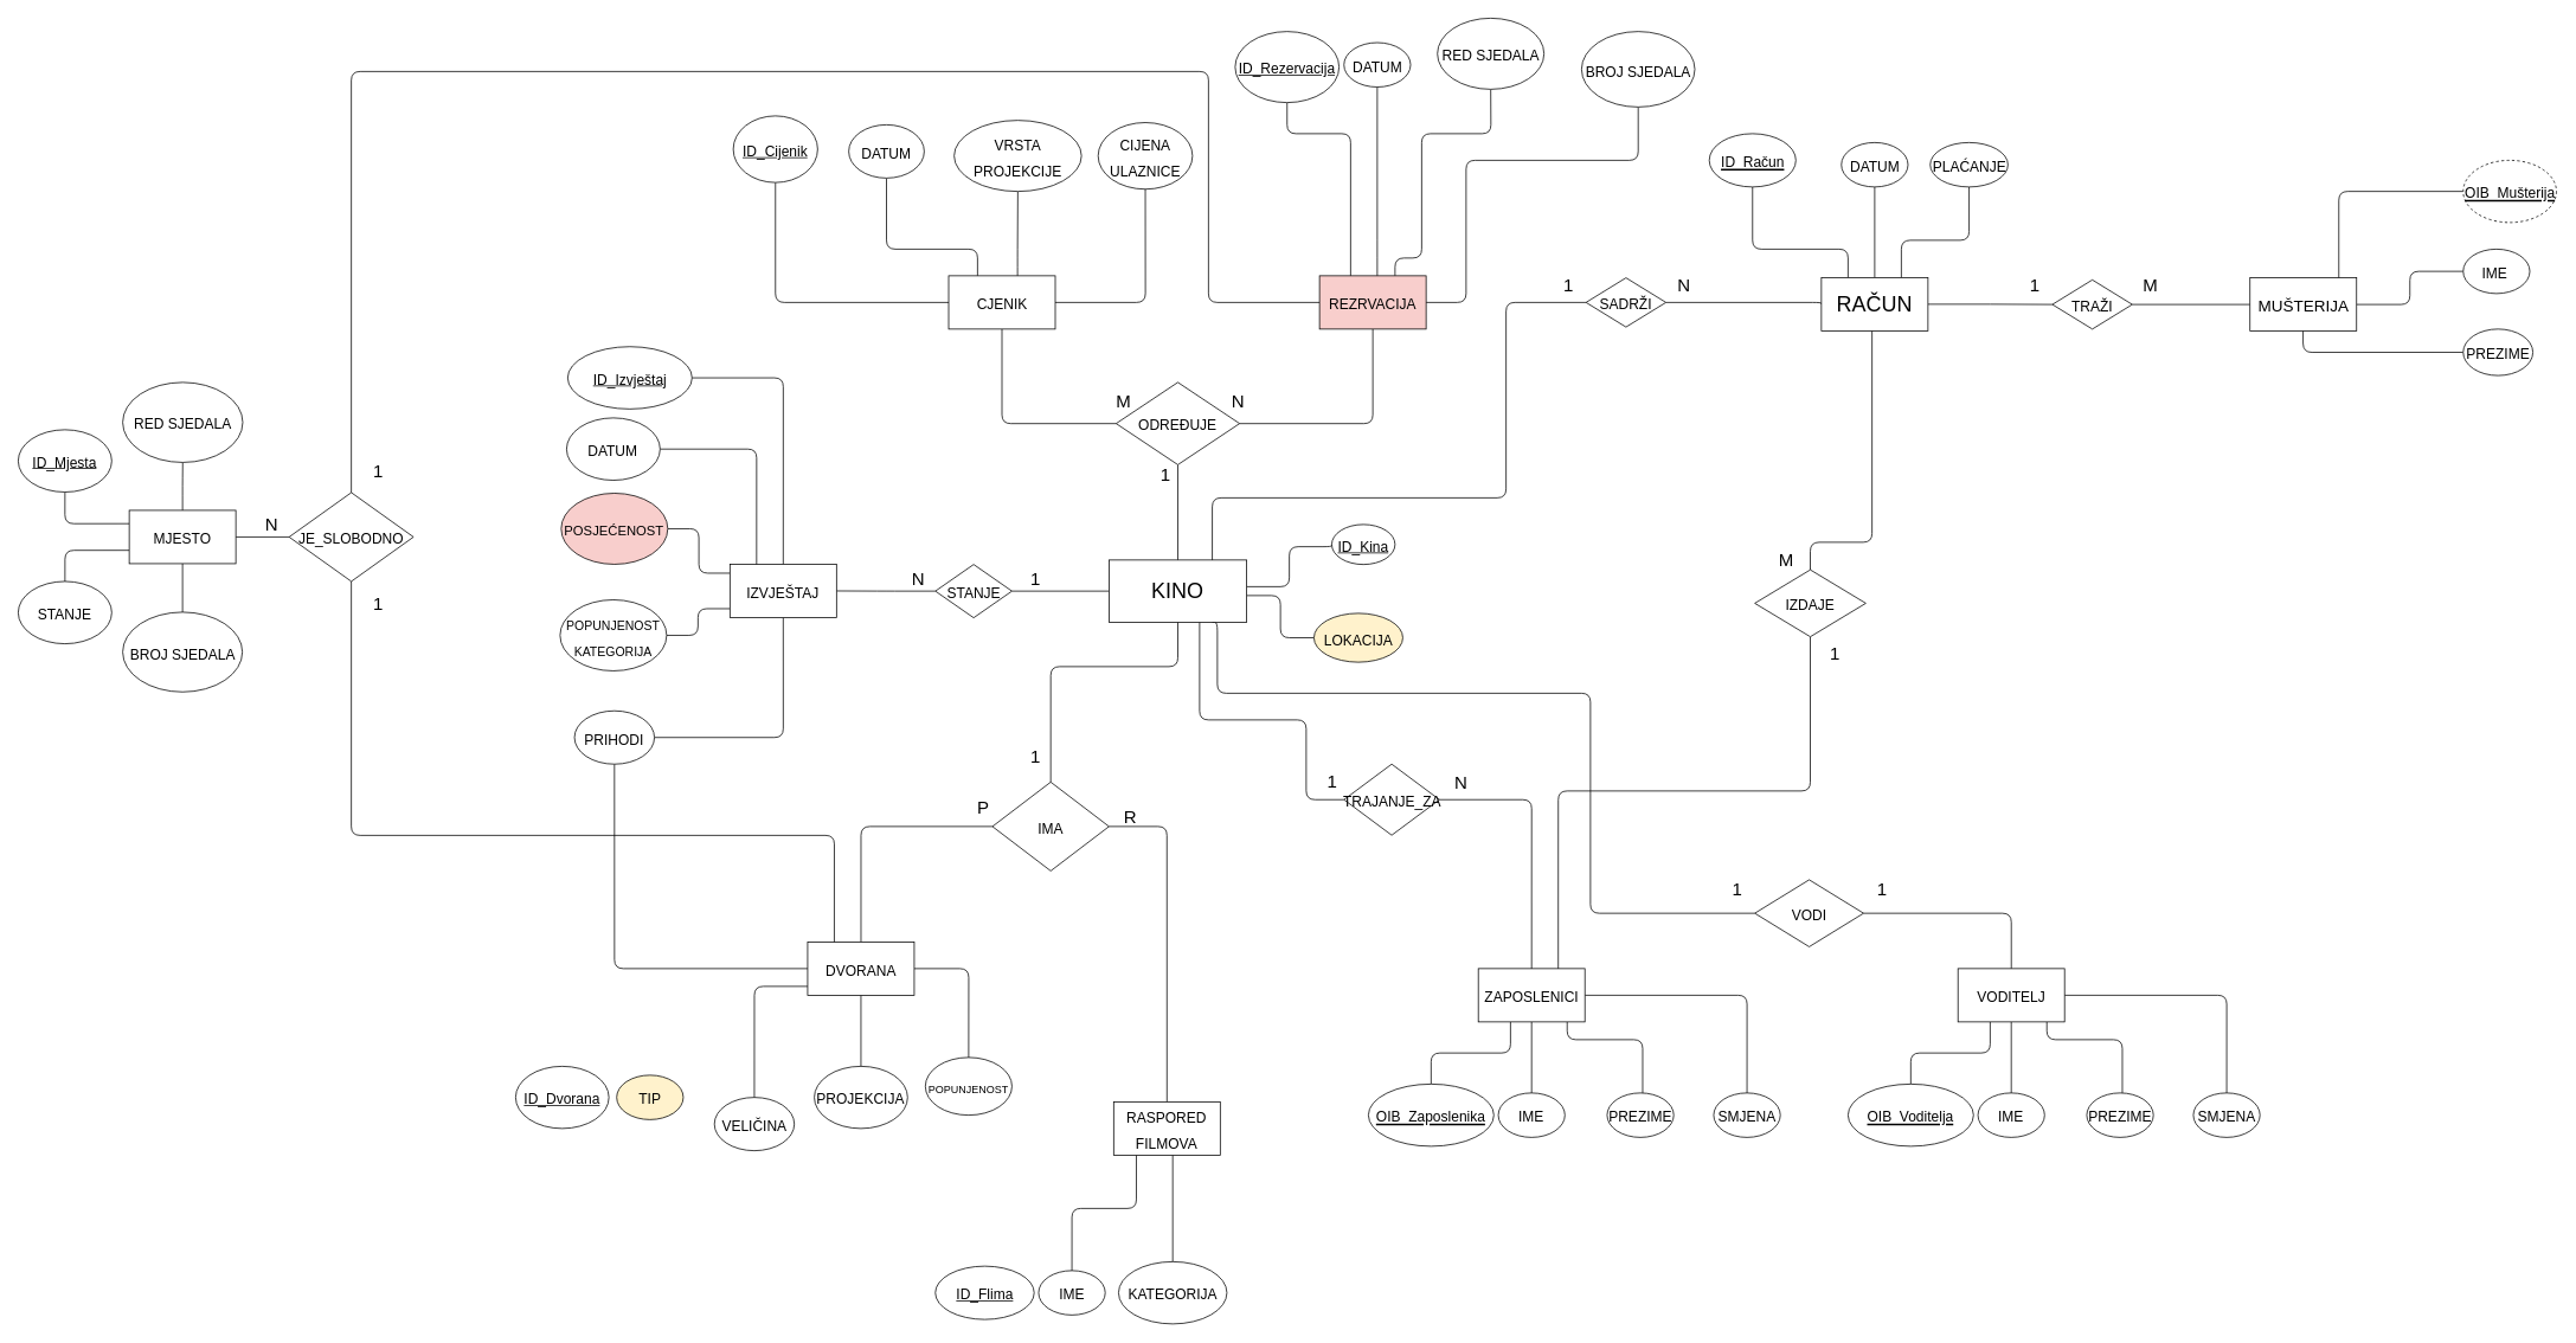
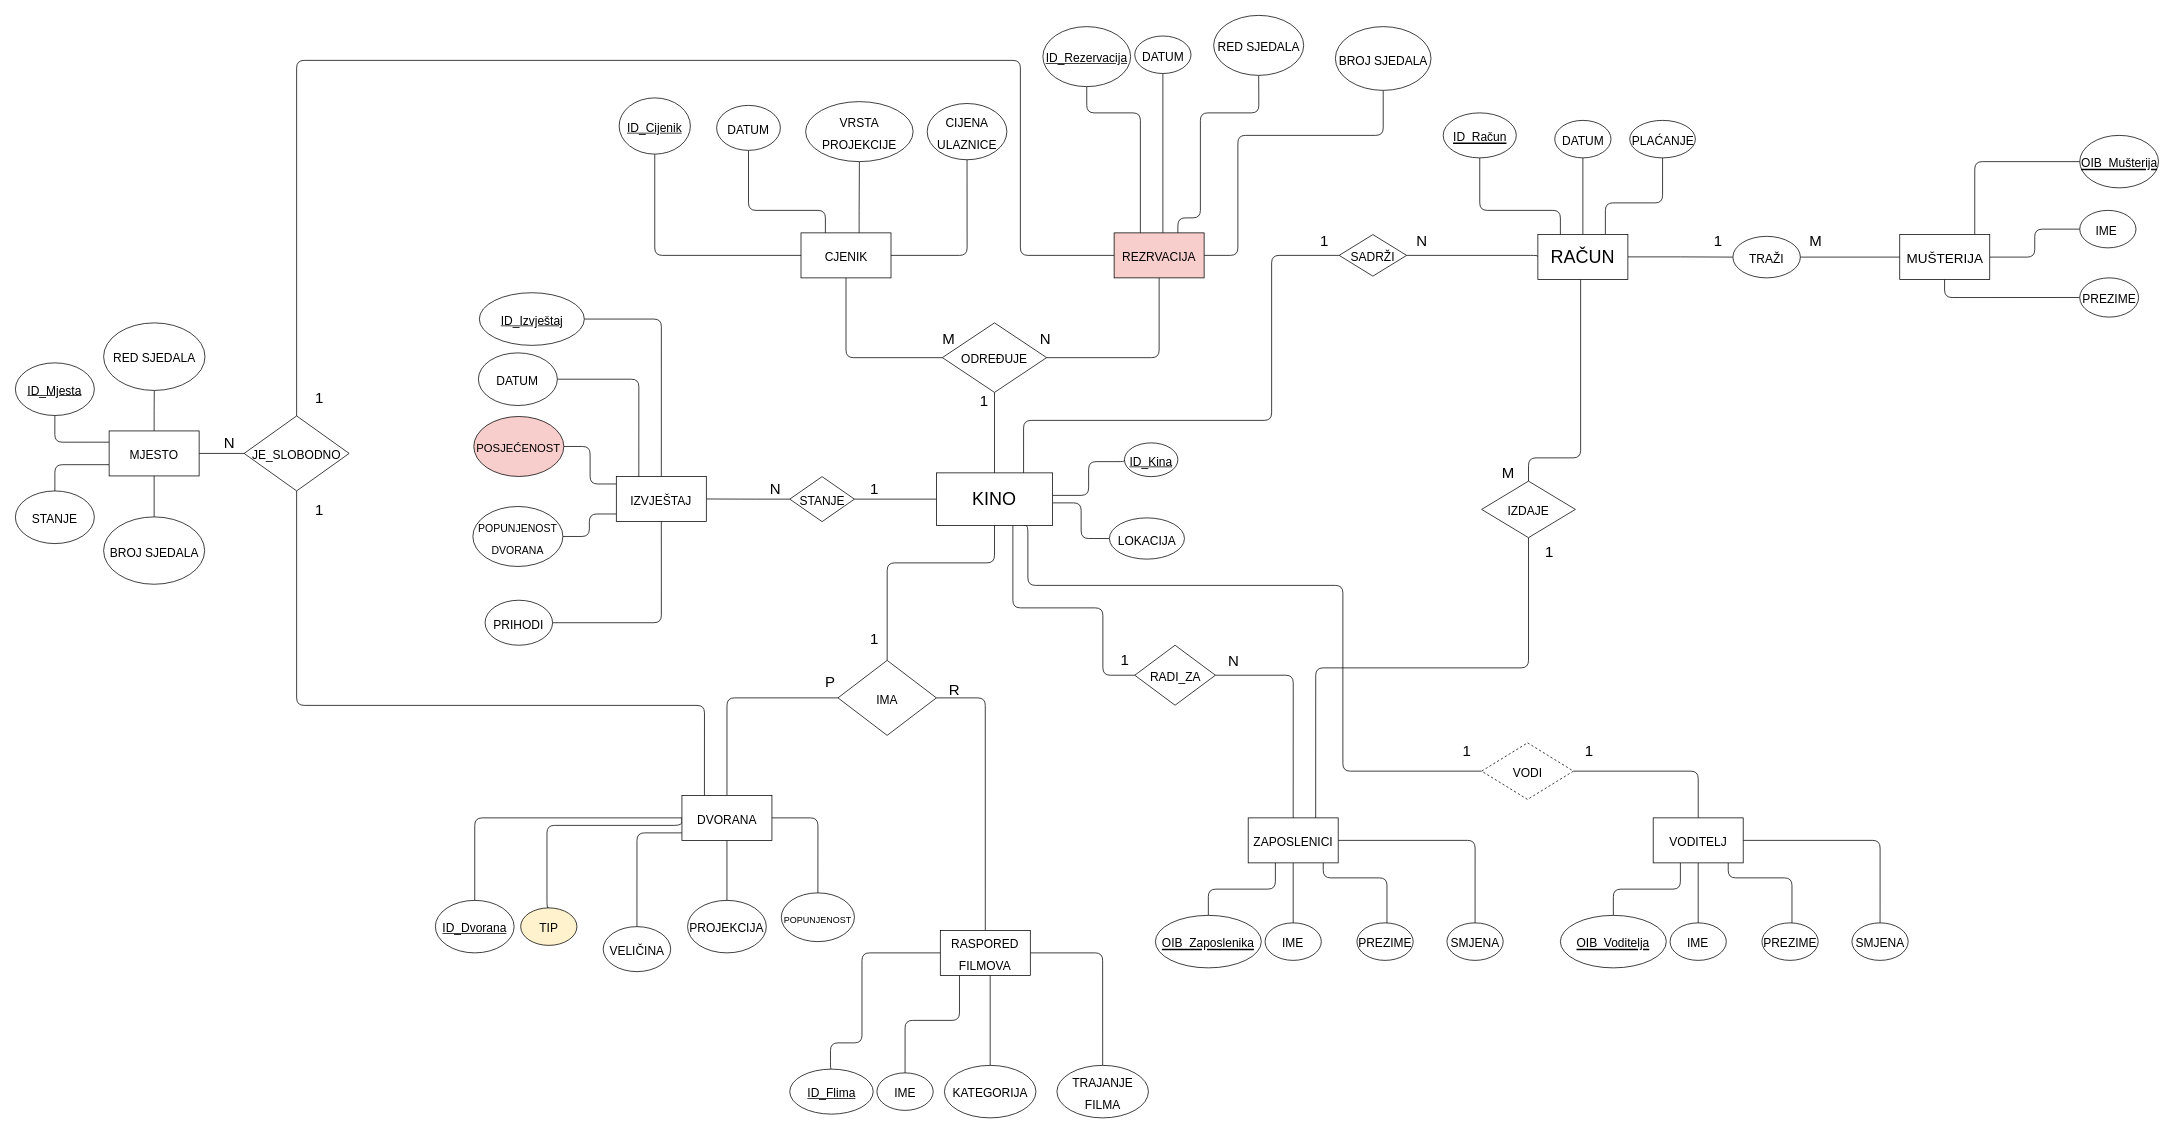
- <mxCell id="89" value="&lt;u&gt;&lt;font style=&quot;font-size: 16px;&quot;&gt;OIB_Mušterija&lt;/font&gt;&lt;/u&gt;" style="ellipse;whiteSpace=wrap;html=1;fontSize=24;dashed=1;" parent="1" vertex="1"><mxGeometry x="2772.5" y="180" width="105" height="70" as="geometry" /></mxCell>
+ <mxCell id="89" value="&lt;u&gt;&lt;font style=&quot;font-size: 16px;&quot;&gt;OIB_Mušterija&lt;/font&gt;&lt;/u&gt;" style="ellipse;whiteSpace=wrap;html=1;fontSize=24;" parent="1" vertex="1"><mxGeometry x="2772.5" y="180" width="105" height="70" as="geometry" /></mxCell>
- <mxCell id="84" value="&lt;font style=&quot;font-size: 16px;&quot;&gt;TRAŽI&lt;/font&gt;" style="rhombus;whiteSpace=wrap;html=1;fontSize=24;" parent="1" vertex="1"><mxGeometry x="2310" y="314.62" width="90" height="55.38" as="geometry" /></mxCell>
+ <mxCell id="84" value="&lt;font style=&quot;font-size: 16px;&quot;&gt;TRAŽI&lt;/font&gt;" style="ellipse;whiteSpace=wrap;html=1;fontSize=24;" parent="1" vertex="1"><mxGeometry x="2310" y="314.62" width="90" height="55.38" as="geometry" /></mxCell>
- <mxCell id="111" value="&lt;font style=&quot;font-size: 14px;&quot;&gt;POPUNJENOST KATEGORIJA&lt;/font&gt;" style="ellipse;whiteSpace=wrap;html=1;fontSize=24;" parent="1" vertex="1"><mxGeometry x="630" y="674.81" width="120" height="80" as="geometry" /></mxCell>
+ <mxCell id="111" value="&lt;font style=&quot;font-size: 14px;&quot;&gt;POPUNJENOST DVORANA&lt;/font&gt;" style="ellipse;whiteSpace=wrap;html=1;fontSize=24;" parent="1" vertex="1"><mxGeometry x="630" y="674.81" width="120" height="80" as="geometry" /></mxCell>
- <mxCell id="94" value="&lt;font style=&quot;font-size: 16px;&quot;&gt;LOKACIJA&lt;/font&gt;" style="ellipse;whiteSpace=wrap;html=1;fontSize=24;fillColor=#fff2cc;" parent="1" vertex="1"><mxGeometry x="1478.75" y="690" width="100" height="55" as="geometry" /></mxCell>
+ <mxCell id="94" value="&lt;font style=&quot;font-size: 16px;&quot;&gt;LOKACIJA&lt;/font&gt;" style="ellipse;whiteSpace=wrap;html=1;fontSize=24;" parent="1" vertex="1"><mxGeometry x="1478.75" y="690" width="100" height="55" as="geometry" /></mxCell>
- <mxCell id="97" value="&lt;font style=&quot;font-size: 16px;&quot;&gt;TRAJANJE_ZA&lt;/font&gt;" style="rhombus;whiteSpace=wrap;html=1;fontSize=24;" parent="1" vertex="1"><mxGeometry x="1512.5" y="859.81" width="107.5" height="80" as="geometry" /></mxCell>
+ <mxCell id="97" value="&lt;font style=&quot;font-size: 16px;&quot;&gt;RADI_ZA&lt;/font&gt;" style="rhombus;whiteSpace=wrap;html=1;fontSize=24;" parent="1" vertex="1"><mxGeometry x="1512.5" y="859.81" width="107.5" height="80" as="geometry" /></mxCell>
- <mxCell id="20" style="edgeStyle=orthogonalEdgeStyle;orthogonalLoop=1;jettySize=auto;html=1;fontSize=24;strokeColor=default;rounded=1;endArrow=none;endFill=0;" parent="1" source="25" target="112" edge="1"><mxGeometry relative="1" as="geometry" /></mxCell>
+ <mxCell id="20" style="edgeStyle=orthogonalEdgeStyle;orthogonalLoop=1;jettySize=auto;html=1;entryX=0.5;entryY=0;entryDx=0;entryDy=0;fontSize=24;strokeColor=default;rounded=1;endArrow=none;endFill=0;" parent="1" source="25" target="31" edge="1"><mxGeometry relative="1" as="geometry" /></mxCell>
- <mxCell id="123" value="&lt;font style=&quot;font-size: 16px;&quot;&gt;VODI&lt;/font&gt;" style="rhombus;whiteSpace=wrap;html=1;fontSize=24;" parent="1" vertex="1"><mxGeometry x="1975" y="990" width="122.5" height="75.38" as="geometry" /></mxCell>
+ <mxCell id="123" value="&lt;font style=&quot;font-size: 16px;&quot;&gt;VODI&lt;/font&gt;" style="rhombus;whiteSpace=wrap;html=1;fontSize=24;dashed=1;" parent="1" vertex="1"><mxGeometry x="1975" y="990" width="122.5" height="75.38" as="geometry" /></mxCell>
+ <mxCell id="21" style="edgeStyle=orthogonalEdgeStyle;rounded=1;orthogonalLoop=1;jettySize=auto;html=1;entryX=0.5;entryY=0;entryDx=0;entryDy=0;endArrow=none;endFill=0;exitX=0;exitY=0.5;exitDx=0;exitDy=0;" parent="1" source="25" target="32" edge="1"><mxGeometry relative="1" as="geometry"><Array as="points"><mxPoint x="908.75" y="1100" /><mxPoint x="728.75" y="1100" /><mxPoint x="728.75" y="1210" /></Array></mxGeometry></mxCell>
+ <mxCell id="18" style="edgeStyle=orthogonalEdgeStyle;rounded=1;orthogonalLoop=1;jettySize=auto;html=1;entryX=0.5;entryY=0;entryDx=0;entryDy=0;endArrow=none;endFill=0;" parent="1" source="19" target="101" edge="1"><mxGeometry relative="1" as="geometry" /></mxCell>
+ <mxCell id="15" style="edgeStyle=orthogonalEdgeStyle;rounded=1;orthogonalLoop=1;jettySize=auto;html=1;entryX=0.5;entryY=0;entryDx=0;entryDy=0;fontSize=24;endArrow=none;endFill=0;" parent="1" source="19" target="34" edge="1"><mxGeometry relative="1" as="geometry"><Array as="points"><mxPoint x="1148.75" y="1270" /><mxPoint x="1148.75" y="1390" /><mxPoint x="1106.75" y="1390" /></Array></mxGeometry></mxCell>
+ <mxCell id="101" value="&lt;span style=&quot;font-size: 16px;&quot;&gt;TRAJANJE FILMA&lt;/span&gt;" style="ellipse;whiteSpace=wrap;html=1;fontSize=24;" parent="1" vertex="1"><mxGeometry x="1408.75" y="1420" width="121.99" height="70" as="geometry" /></mxCell>
